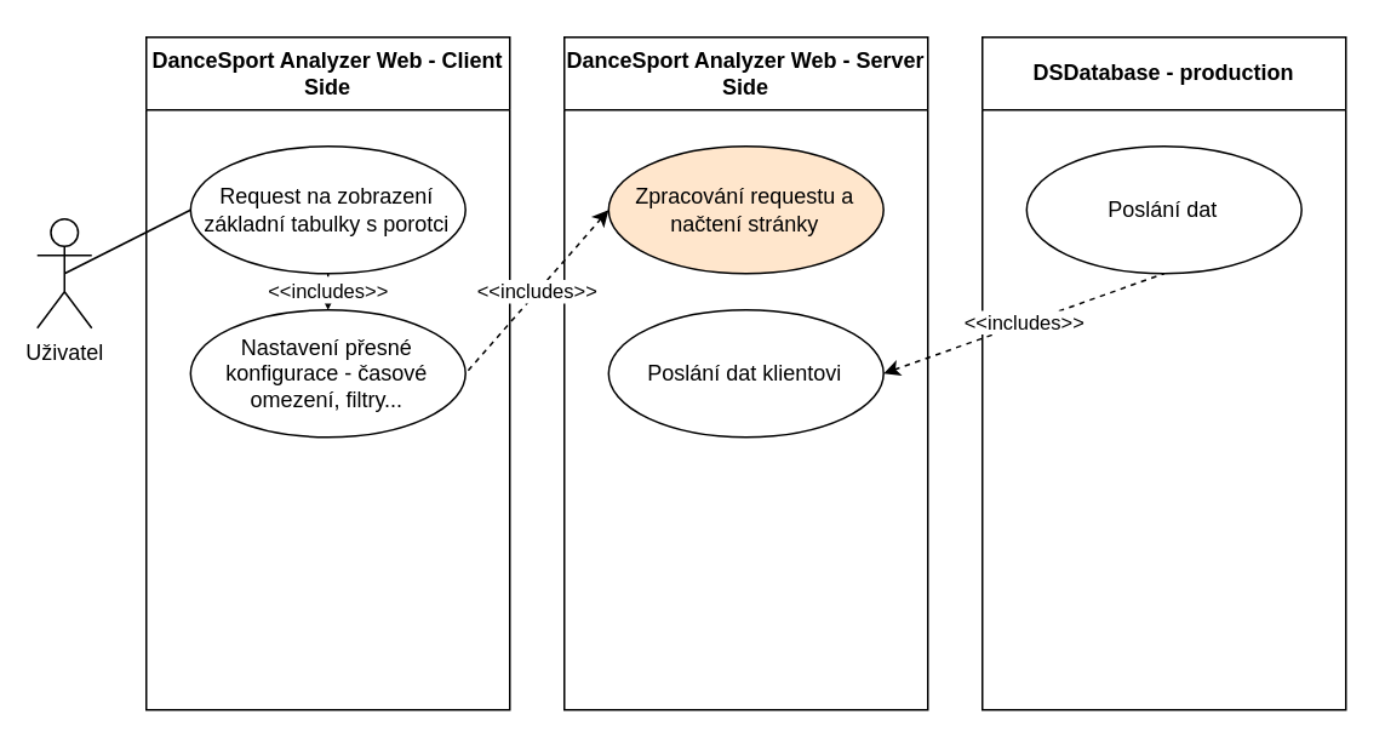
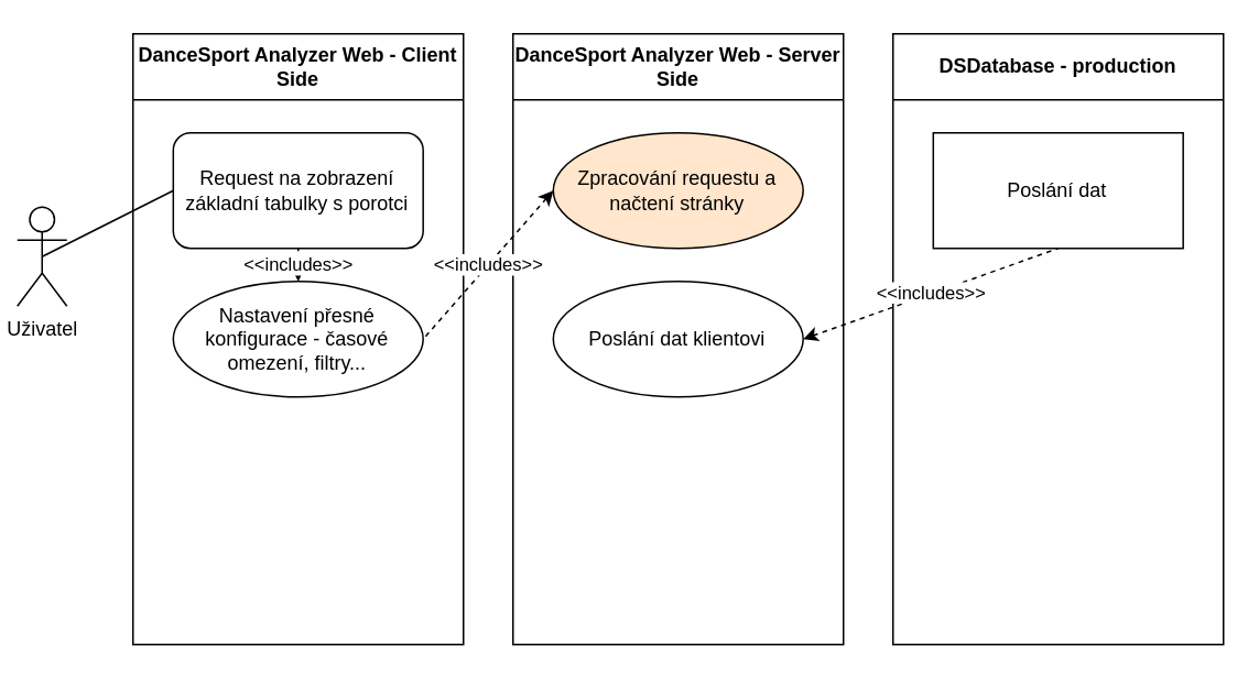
- <mxCell id="4" value="Request na zobrazení základní tabulky s porotci" style="ellipse;whiteSpace=wrap;html=1;" parent="3" vertex="1"><mxGeometry x="24.38" y="60" width="151.25" height="70" as="geometry" /></mxCell>
+ <mxCell id="4" value="Request na zobrazení základní tabulky s porotci" style="whiteSpace=wrap;html=1;rounded=1;" parent="3" vertex="1"><mxGeometry x="24.38" y="60" width="151.25" height="70" as="geometry" /></mxCell>
- <mxCell id="11" value="Poslání dat" style="ellipse;whiteSpace=wrap;html=1;" parent="10" vertex="1"><mxGeometry x="24.37" y="60" width="151.25" height="70" as="geometry" /></mxCell>
+ <mxCell id="11" value="Poslání dat" style="whiteSpace=wrap;html=1;rounded=0;" parent="10" vertex="1"><mxGeometry x="24.37" y="60" width="151.25" height="70" as="geometry" /></mxCell>
- <mxCell id="2" value="Uživatel" style="shape=umlActor;verticalLabelPosition=bottom;verticalAlign=top;html=1;outlineConnect=0;" parent="1" vertex="1"><mxGeometry x="20" y="120" width="30" height="60" as="geometry" /></mxCell>
+ <mxCell id="2" value="Uživatel" style="shape=umlActor;verticalLabelPosition=bottom;verticalAlign=top;html=1;outlineConnect=0;" parent="1" vertex="1"><mxGeometry x="10" y="125" width="30" height="60" as="geometry" /></mxCell>
